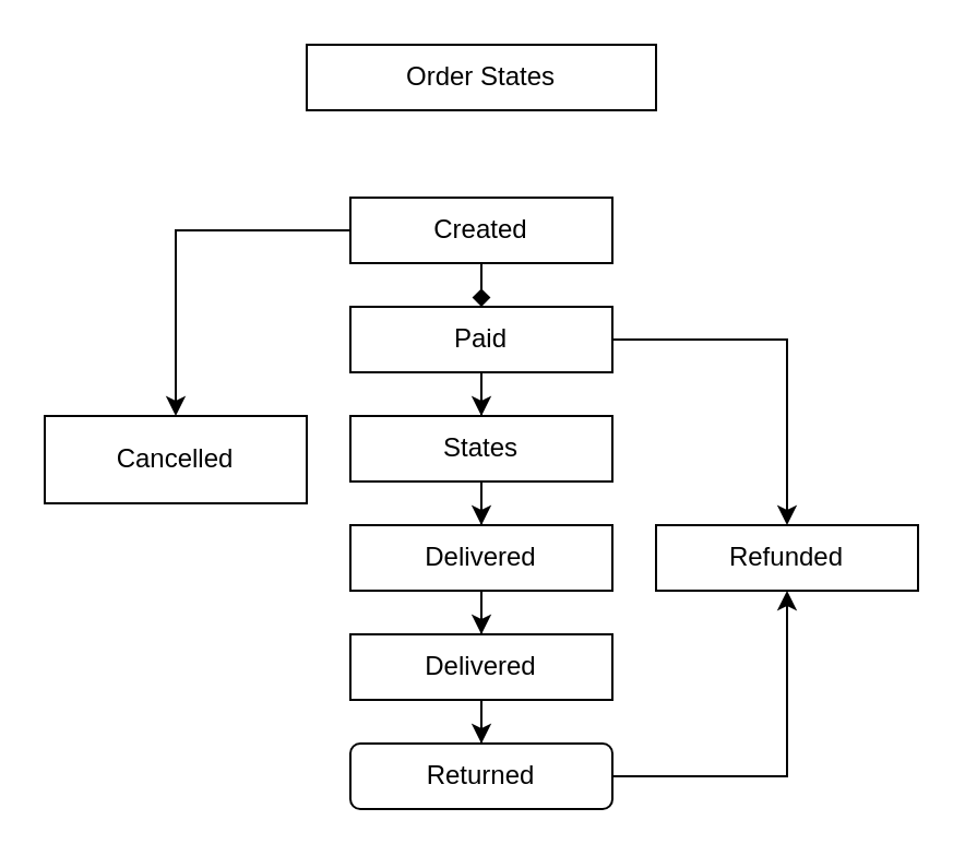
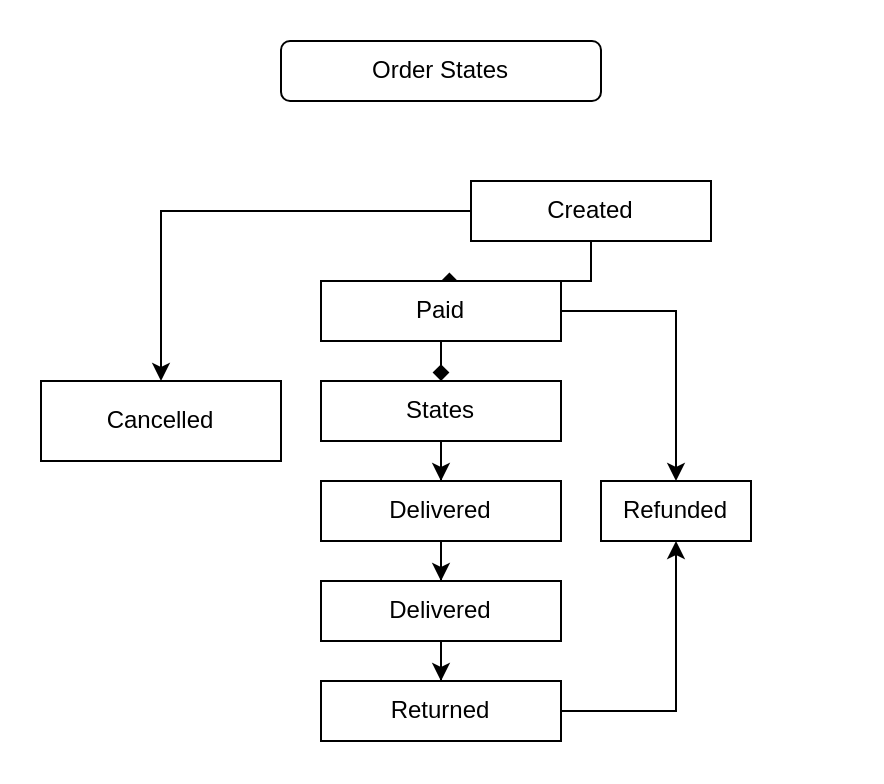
- <mxCell id="2" value="Order States" style="rounded=0;whiteSpace=wrap;html=1;" vertex="1" parent="1"><mxGeometry x="140" y="20" width="160" height="30" as="geometry" /></mxCell>
+ <mxCell id="2" value="Order States" style="whiteSpace=wrap;html=1;rounded=1;" vertex="1" parent="1"><mxGeometry x="140" y="20" width="160" height="30" as="geometry" /></mxCell>
- <mxCell id="5" value="Created" style="rounded=0;whiteSpace=wrap;html=1;" vertex="1" parent="1"><mxGeometry x="160" y="90" width="120" height="30" as="geometry" /></mxCell>
+ <mxCell id="5" value="Created" style="rounded=0;whiteSpace=wrap;html=1;" vertex="1" parent="1"><mxGeometry x="235" y="90" width="120" height="30" as="geometry" /></mxCell>
- <mxCell id="6" style="edgeStyle=orthogonalEdgeStyle;rounded=0;orthogonalLoop=1;jettySize=auto;html=1;entryX=0.5;entryY=0;entryDx=0;entryDy=0;" edge="1" parent="1" source="8" target="11"><mxGeometry relative="1" as="geometry" /></mxCell>
+ <mxCell id="6" style="edgeStyle=orthogonalEdgeStyle;rounded=0;orthogonalLoop=1;jettySize=auto;html=1;entryX=0.5;entryY=0;entryDx=0;entryDy=0;endArrow=diamond;" edge="1" parent="1" source="8" target="11"><mxGeometry relative="1" as="geometry" /></mxCell>
- <mxCell id="12" value="Refunded" style="rounded=0;whiteSpace=wrap;html=1;" vertex="1" parent="1"><mxGeometry x="300" y="240" width="120" height="30" as="geometry" /></mxCell>
+ <mxCell id="12" value="Refunded" style="rounded=0;whiteSpace=wrap;html=1;" vertex="1" parent="1"><mxGeometry x="300" y="240" width="75" height="30" as="geometry" /></mxCell>
- <mxCell id="18" value="Returned" style="whiteSpace=wrap;html=1;rounded=1;" vertex="1" parent="1"><mxGeometry x="160" y="340" width="120" height="30" as="geometry" /></mxCell>
+ <mxCell id="18" value="Returned" style="rounded=0;whiteSpace=wrap;html=1;" vertex="1" parent="1"><mxGeometry x="160" y="340" width="120" height="30" as="geometry" /></mxCell>
